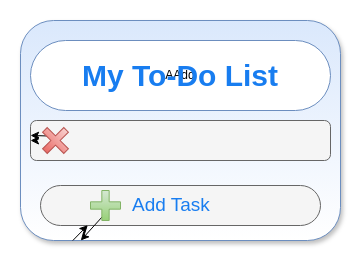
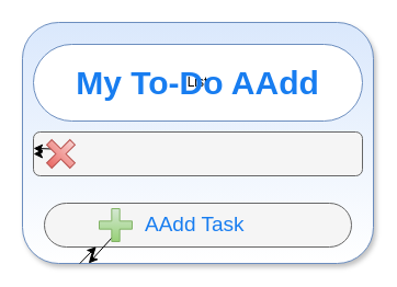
- <mxCell id="3" value="AAdd" style="whiteSpace=wrap;html=1;rounded=1;shadow=0;glass=0;sketch=0;gradientColor=#ffffff;gradientDirection=south;arcSize=50;fillColor=#FFFFFF;strokeColor=#6c8ebf;" vertex="1" parent="1"><mxGeometry x="30" y="40" width="300" height="70" as="geometry" /></mxCell>
+ <mxCell id="3" value="List" style="whiteSpace=wrap;html=1;rounded=1;shadow=0;glass=0;sketch=0;gradientColor=#ffffff;gradientDirection=south;arcSize=50;fillColor=#FFFFFF;strokeColor=#6c8ebf;" vertex="1" parent="1"><mxGeometry x="30" y="40" width="300" height="70" as="geometry" /></mxCell>
- <mxCell id="6" value="My To-Do List" style="text;html=1;strokeColor=none;fillColor=none;align=center;verticalAlign=middle;whiteSpace=wrap;rounded=0;shadow=0;glass=0;sketch=0;fontColor=#187DF0;fontStyle=1;fontSize=30;" vertex="1" parent="1"><mxGeometry x="30" y="40" width="300" height="70" as="geometry" /></mxCell>
+ <mxCell id="6" value="My To-Do AAdd" style="text;html=1;strokeColor=none;fillColor=none;align=center;verticalAlign=middle;whiteSpace=wrap;rounded=0;shadow=0;glass=0;sketch=0;fontColor=#187DF0;fontStyle=1;fontSize=30;" vertex="1" parent="1"><mxGeometry x="30" y="40" width="300" height="70" as="geometry" /></mxCell>
- <mxCell id="7" value="Add Task" style="text;html=1;strokeColor=none;fillColor=none;align=left;verticalAlign=middle;whiteSpace=wrap;rounded=0;shadow=0;glass=0;sketch=0;fontSize=19;fontColor=#187DF0;" vertex="1" parent="1"><mxGeometry x="130" y="190" width="180" height="30" as="geometry" /></mxCell>
+ <mxCell id="7" value="AAdd Task" style="text;html=1;strokeColor=none;fillColor=none;align=left;verticalAlign=middle;whiteSpace=wrap;rounded=0;shadow=0;glass=0;sketch=0;fontSize=19;fontColor=#187DF0;" vertex="1" parent="1"><mxGeometry x="130" y="190" width="180" height="30" as="geometry" /></mxCell>
